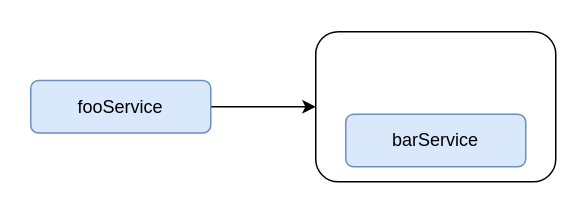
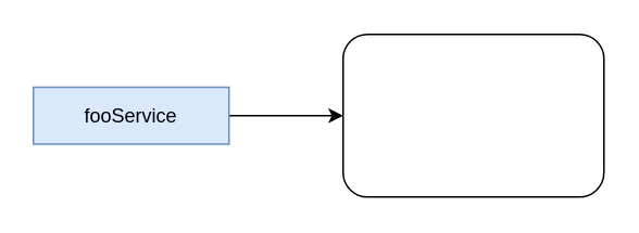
- <mxCell id="3" value="fooService" style="rounded=1;whiteSpace=wrap;html=1;fillColor=#dae8fc;strokeColor=#6c8ebf;" vertex="1" parent="1"><mxGeometry x="20" y="53" width="120" height="35" as="geometry" /></mxCell>
+ <mxCell id="3" value="fooService" style="whiteSpace=wrap;html=1;fillColor=#dae8fc;strokeColor=#6c8ebf;rounded=0;" vertex="1" parent="1"><mxGeometry x="20" y="53" width="120" height="35" as="geometry" /></mxCell>
- <mxCell id="5" value="barService" style="rounded=1;whiteSpace=wrap;html=1;fillColor=#dae8fc;strokeColor=#6c8ebf;" vertex="1" parent="1"><mxGeometry x="230" y="75.5" width="120" height="35" as="geometry" /></mxCell>
